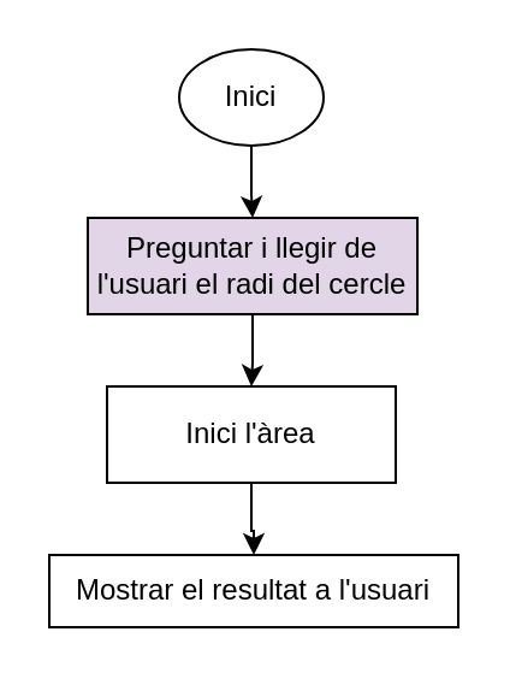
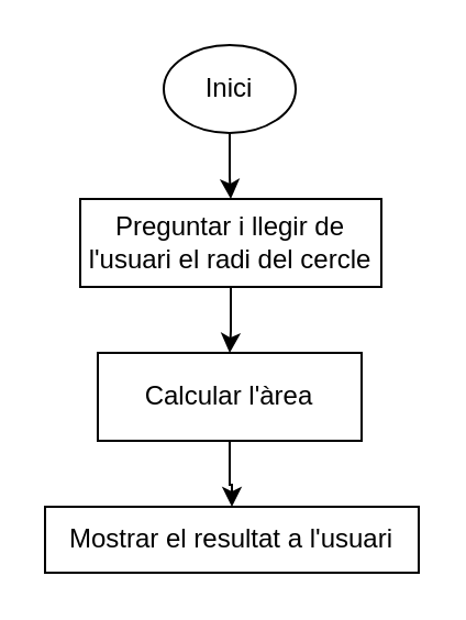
- <mxCell id="5" value="Preguntar i llegir de l'usuari el radi del cercle" style="rounded=0;whiteSpace=wrap;html=1;fillColor=#e1d5e7;" vertex="1" parent="1"><mxGeometry x="36" y="90" width="137" height="40" as="geometry" /></mxCell>
+ <mxCell id="5" value="Preguntar i llegir de l'usuari el radi del cercle" style="rounded=0;whiteSpace=wrap;html=1;" vertex="1" parent="1"><mxGeometry x="36" y="90" width="137" height="40" as="geometry" /></mxCell>
- <mxCell id="7" value="Inici l'àrea" style="rounded=0;whiteSpace=wrap;html=1;" vertex="1" parent="1"><mxGeometry x="44" y="160" width="120" height="40" as="geometry" /></mxCell>
+ <mxCell id="7" value="Calcular l'àrea" style="rounded=0;whiteSpace=wrap;html=1;" vertex="1" parent="1"><mxGeometry x="44" y="160" width="120" height="40" as="geometry" /></mxCell>
